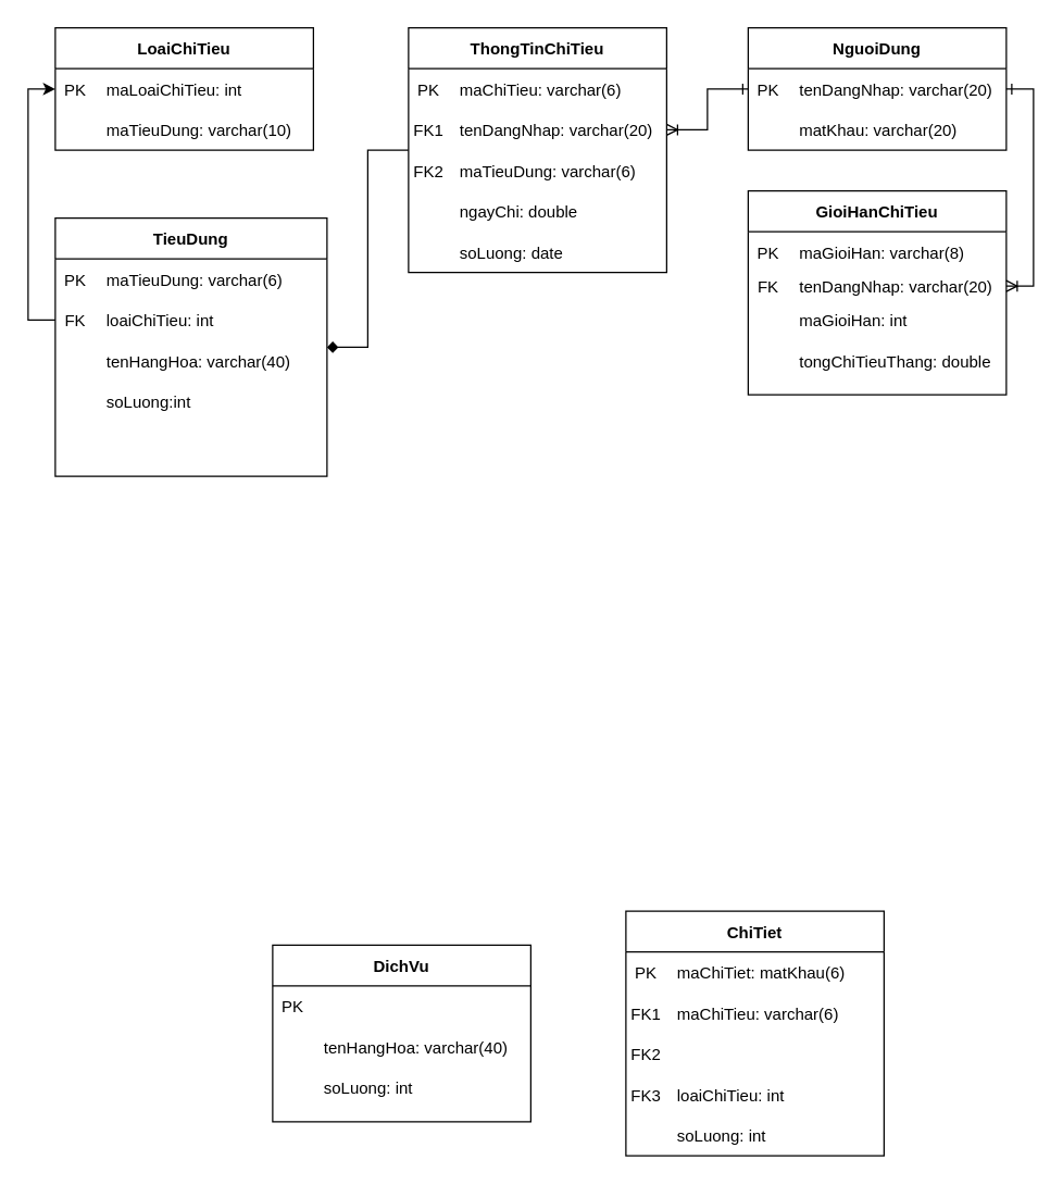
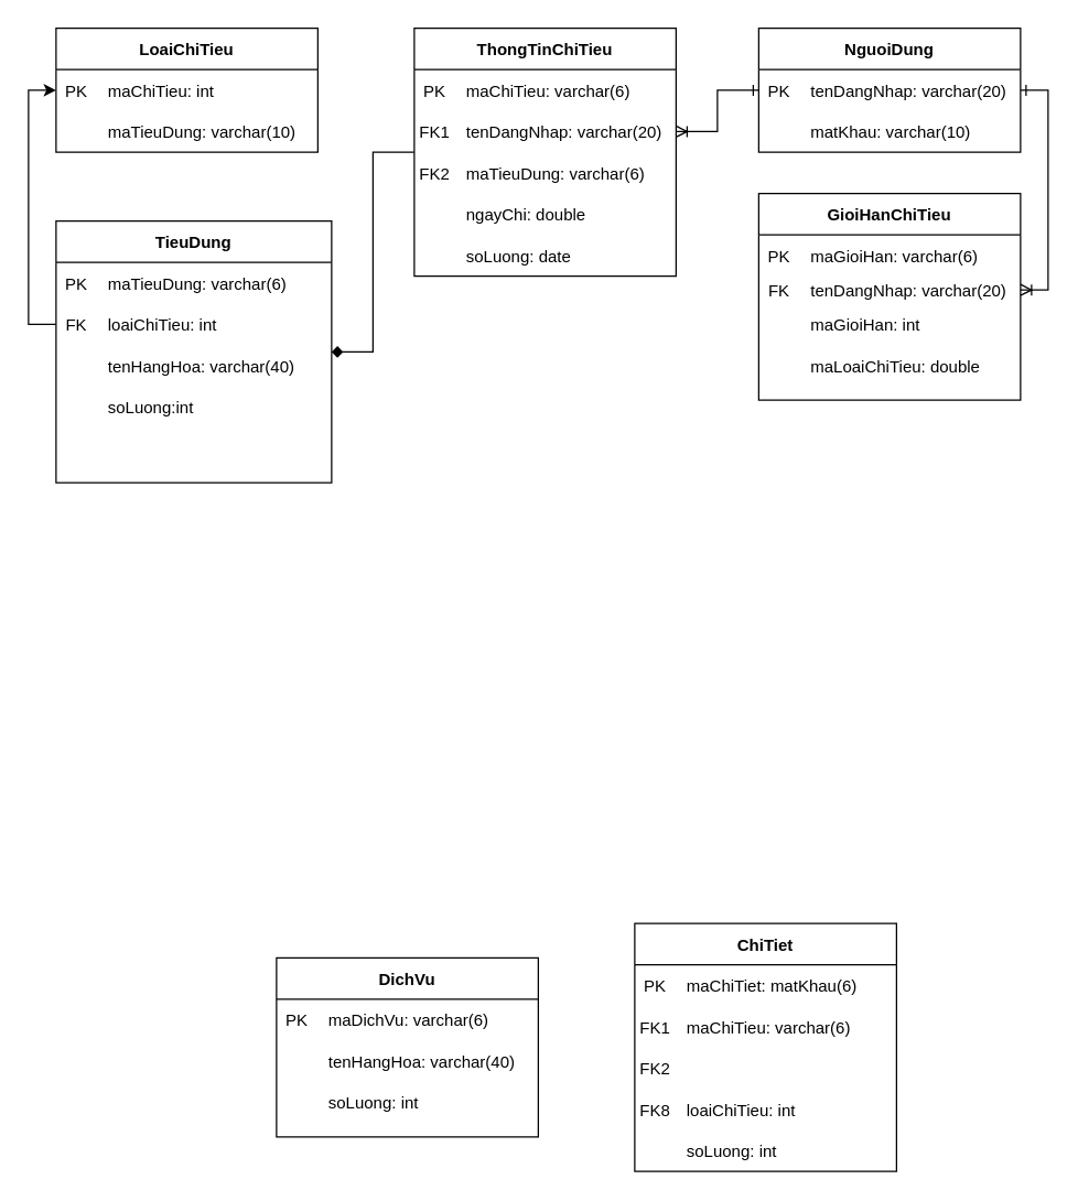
- <mxCell id="91" value="maLoaiChiTieu: int" style="shape=partialRectangle;connectable=0;fillColor=none;top=0;left=0;bottom=0;right=0;align=left;spacingLeft=6;overflow=hidden;" parent="89" vertex="1"><mxGeometry x="30" width="160" height="30" as="geometry" /></mxCell>
+ <mxCell id="91" value="maChiTieu: int" style="shape=partialRectangle;connectable=0;fillColor=none;top=0;left=0;bottom=0;right=0;align=left;spacingLeft=6;overflow=hidden;" parent="89" vertex="1"><mxGeometry x="30" width="160" height="30" as="geometry" /></mxCell>
- <mxCell id="74" value="matKhau: varchar(20)" style="shape=partialRectangle;connectable=0;fillColor=none;top=0;left=0;bottom=0;right=0;align=left;spacingLeft=6;overflow=hidden;" parent="72" vertex="1"><mxGeometry x="30" width="160" height="30" as="geometry" /></mxCell>
+ <mxCell id="74" value="matKhau: varchar(10)" style="shape=partialRectangle;connectable=0;fillColor=none;top=0;left=0;bottom=0;right=0;align=left;spacingLeft=6;overflow=hidden;" parent="72" vertex="1"><mxGeometry x="30" width="160" height="30" as="geometry" /></mxCell>
- <mxCell id="24" value="maGioiHan: varchar(8)" style="shape=partialRectangle;connectable=0;fillColor=none;top=0;left=0;bottom=0;right=0;align=left;spacingLeft=6;overflow=hidden;" parent="22" vertex="1"><mxGeometry x="30" width="160" height="30" as="geometry" /></mxCell>
+ <mxCell id="24" value="maGioiHan: varchar(6)" style="shape=partialRectangle;connectable=0;fillColor=none;top=0;left=0;bottom=0;right=0;align=left;spacingLeft=6;overflow=hidden;" parent="22" vertex="1"><mxGeometry x="30" width="160" height="30" as="geometry" /></mxCell>
- <mxCell id="33" value="tongChiTieuThang: double" style="shape=partialRectangle;connectable=0;fillColor=none;top=0;left=0;bottom=0;right=0;align=left;spacingLeft=6;overflow=hidden;" parent="31" vertex="1"><mxGeometry x="30" width="160" height="30" as="geometry" /></mxCell>
+ <mxCell id="33" value="maLoaiChiTieu: double" style="shape=partialRectangle;connectable=0;fillColor=none;top=0;left=0;bottom=0;right=0;align=left;spacingLeft=6;overflow=hidden;" parent="31" vertex="1"><mxGeometry x="30" width="160" height="30" as="geometry" /></mxCell>
+ <mxCell id="80" value="maDichVu: varchar(6)" style="shape=partialRectangle;connectable=0;fillColor=none;top=0;left=0;bottom=0;right=0;align=left;spacingLeft=6;overflow=hidden;" parent="78" vertex="1"><mxGeometry x="30" width="160" height="30" as="geometry" /></mxCell>
- <mxCell id="61" value="FK3" style="shape=partialRectangle;connectable=0;fillColor=none;top=0;left=0;bottom=0;right=0;editable=1;overflow=hidden;" parent="60" vertex="1"><mxGeometry width="30" height="30" as="geometry" /></mxCell>
+ <mxCell id="61" value="FK8" style="shape=partialRectangle;connectable=0;fillColor=none;top=0;left=0;bottom=0;right=0;editable=1;overflow=hidden;" parent="60" vertex="1"><mxGeometry width="30" height="30" as="geometry" /></mxCell>
